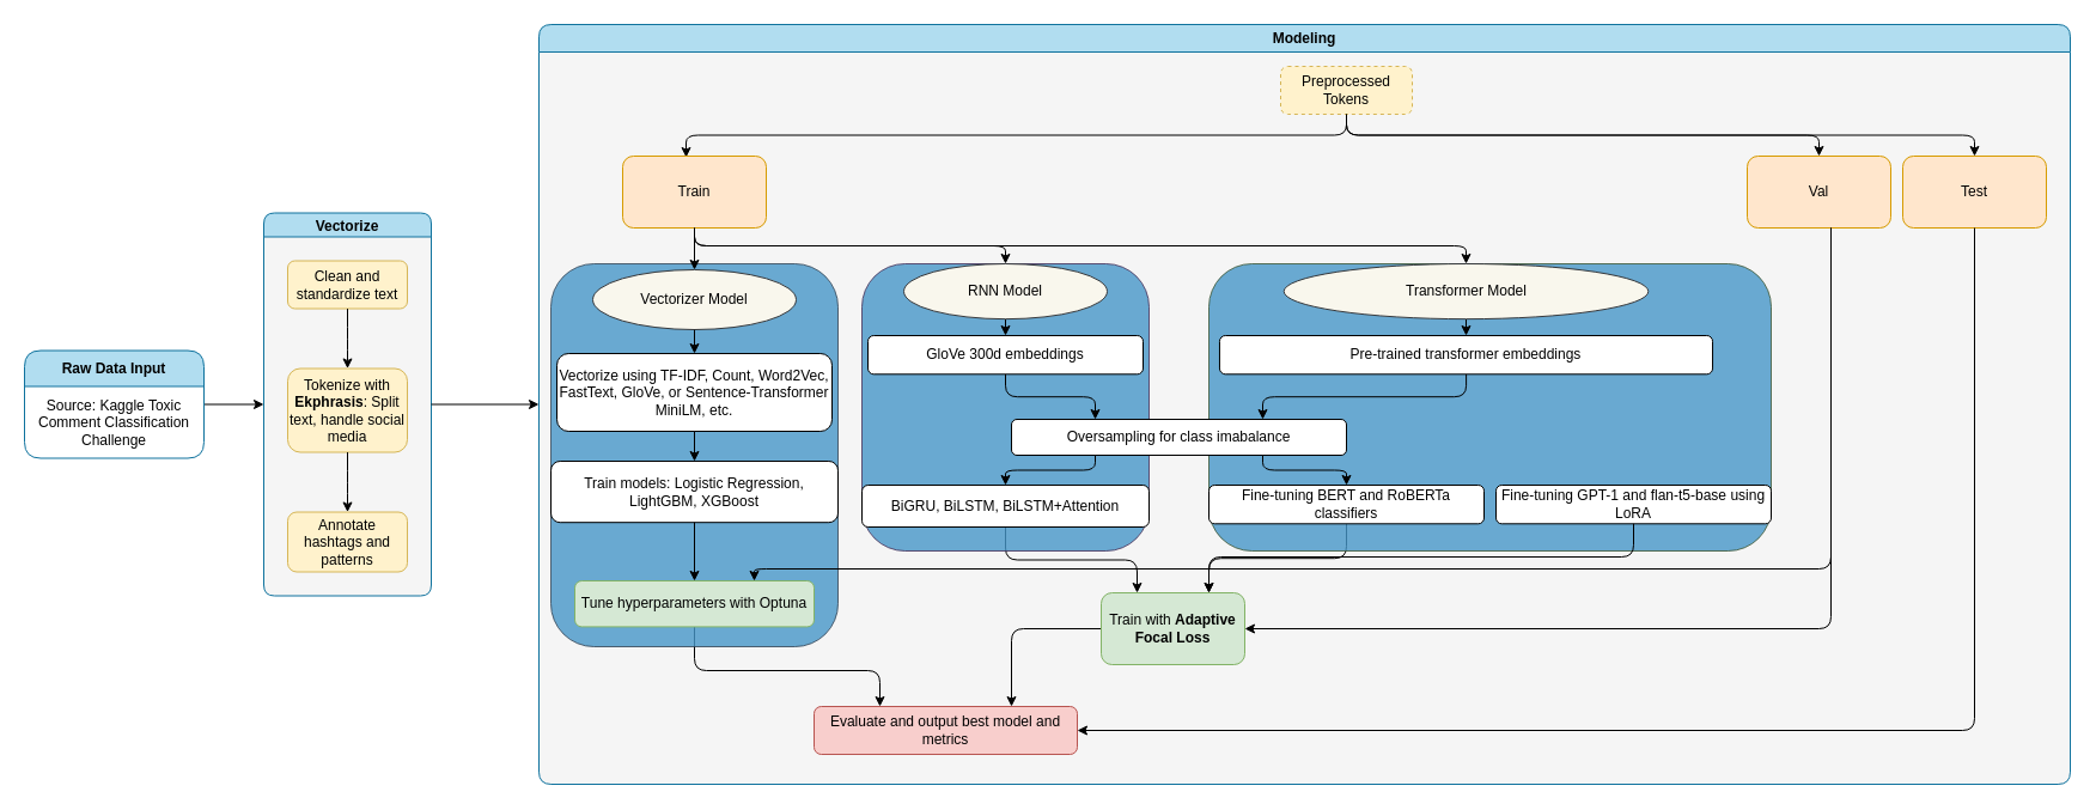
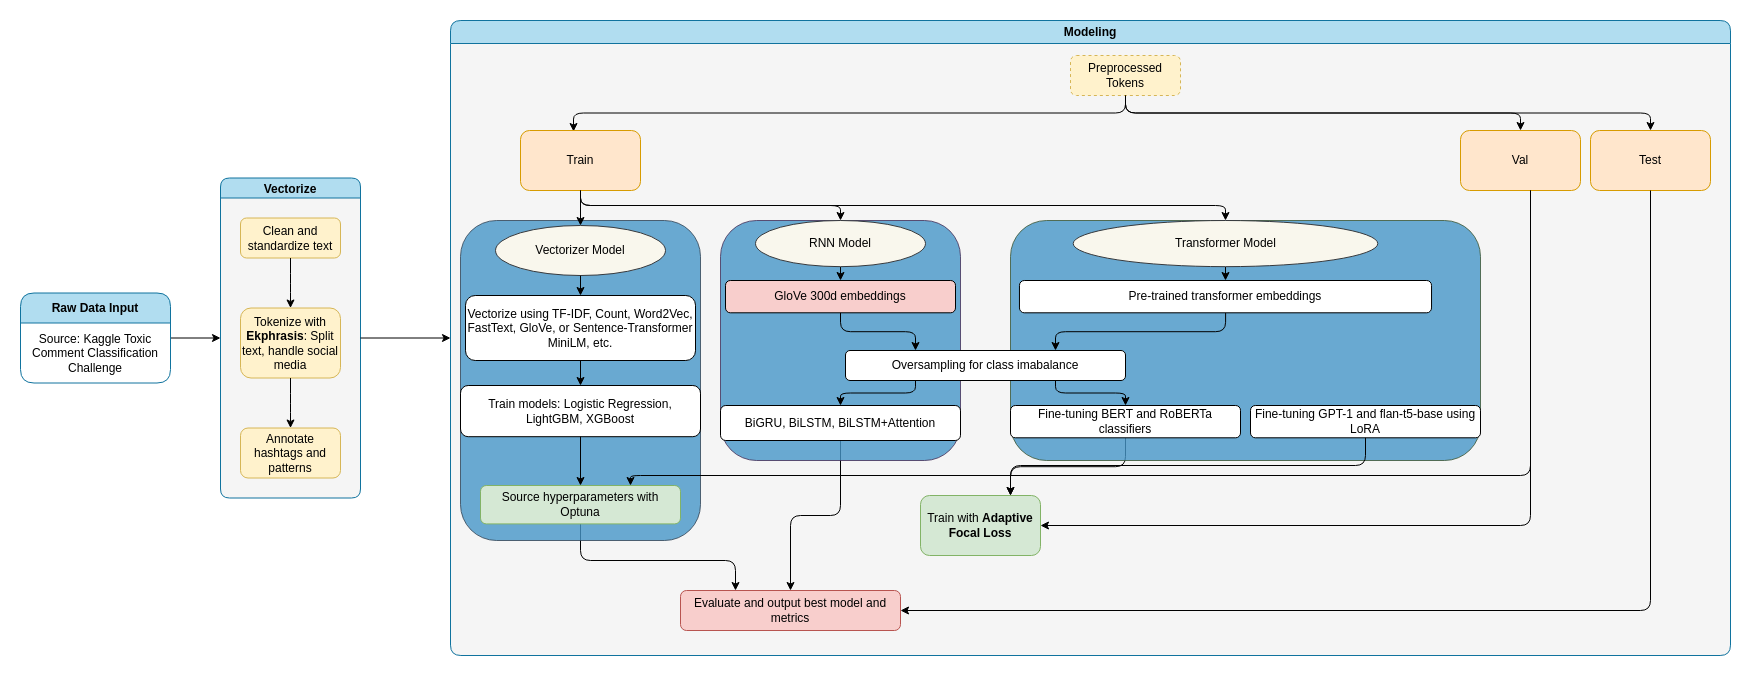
- <mxCell id="36" value="GloVe 300d embeddings" style="whiteSpace=wrap;html=1;rounded=1;" parent="33" vertex="1"><mxGeometry x="5" y="60" width="230" height="32.308" as="geometry" /></mxCell>
+ <mxCell id="36" value="GloVe 300d embeddings" style="whiteSpace=wrap;html=1;rounded=1;fillColor=#f8cecc;" parent="33" vertex="1"><mxGeometry x="5" y="60" width="230" height="32.308" as="geometry" /></mxCell>
- <mxCell id="20" value="" style="edgeStyle=orthogonalEdgeStyle;html=1;entryX=0.25;entryY=0;entryDx=0;entryDy=0;rounded=1;" parent="11" source="39" target="22" edge="1"><mxGeometry relative="1" as="geometry" /></mxCell>
+ <mxCell id="20" value="" style="edgeStyle=orthogonalEdgeStyle;html=1;rounded=1;" parent="11" source="39" target="16" edge="1"><mxGeometry relative="1" as="geometry" /></mxCell>
- <mxCell id="32" value="Tune hyperparameters with Optuna" style="whiteSpace=wrap;html=1;rounded=1;fillColor=#d5e8d4;strokeColor=#82b366;" parent="23" vertex="1"><mxGeometry x="20" y="265" width="200" height="38.4" as="geometry" /></mxCell>
+ <mxCell id="32" value="Source hyperparameters with Optuna" style="whiteSpace=wrap;html=1;rounded=1;fillColor=#d5e8d4;strokeColor=#82b366;" parent="23" vertex="1"><mxGeometry x="20" y="265" width="200" height="38.4" as="geometry" /></mxCell>
- <mxCell id="21" style="edgeStyle=orthogonalEdgeStyle;html=1;entryX=0.75;entryY=0;entryDx=0;entryDy=0;rounded=1;" parent="11" source="22" target="16" edge="1"><mxGeometry relative="1" as="geometry" /></mxCell>
